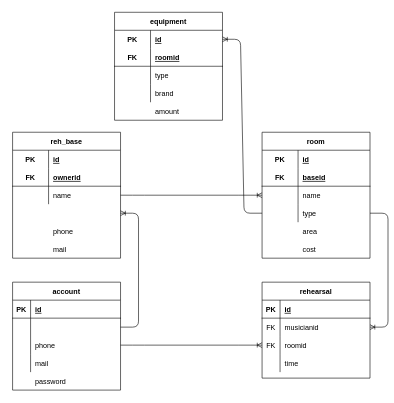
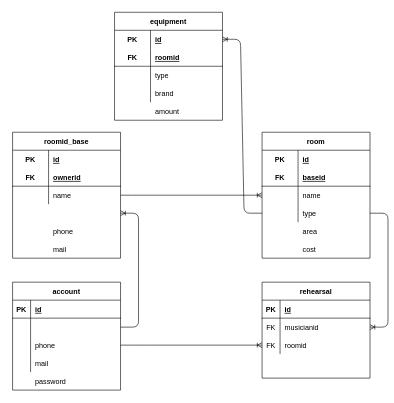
- <mxCell id="2" value="reh_base" style="shape=table;startSize=30;container=1;collapsible=1;childLayout=tableLayout;fixedRows=1;rowLines=0;fontStyle=1;align=center;resizeLast=1;" parent="1" vertex="1"><mxGeometry x="20" y="220" width="180" height="210" as="geometry" /></mxCell>
+ <mxCell id="2" value="roomid_base" style="shape=table;startSize=30;container=1;collapsible=1;childLayout=tableLayout;fixedRows=1;rowLines=0;fontStyle=1;align=center;resizeLast=1;" parent="1" vertex="1"><mxGeometry x="20" y="220" width="180" height="210" as="geometry" /></mxCell>
- <mxCell id="43" value="time" style="shape=partialRectangle;connectable=0;fillColor=none;top=0;left=0;bottom=0;right=0;align=left;spacingLeft=6;overflow=hidden;" parent="41" vertex="1"><mxGeometry x="30" width="150" height="30" as="geometry" /></mxCell>
